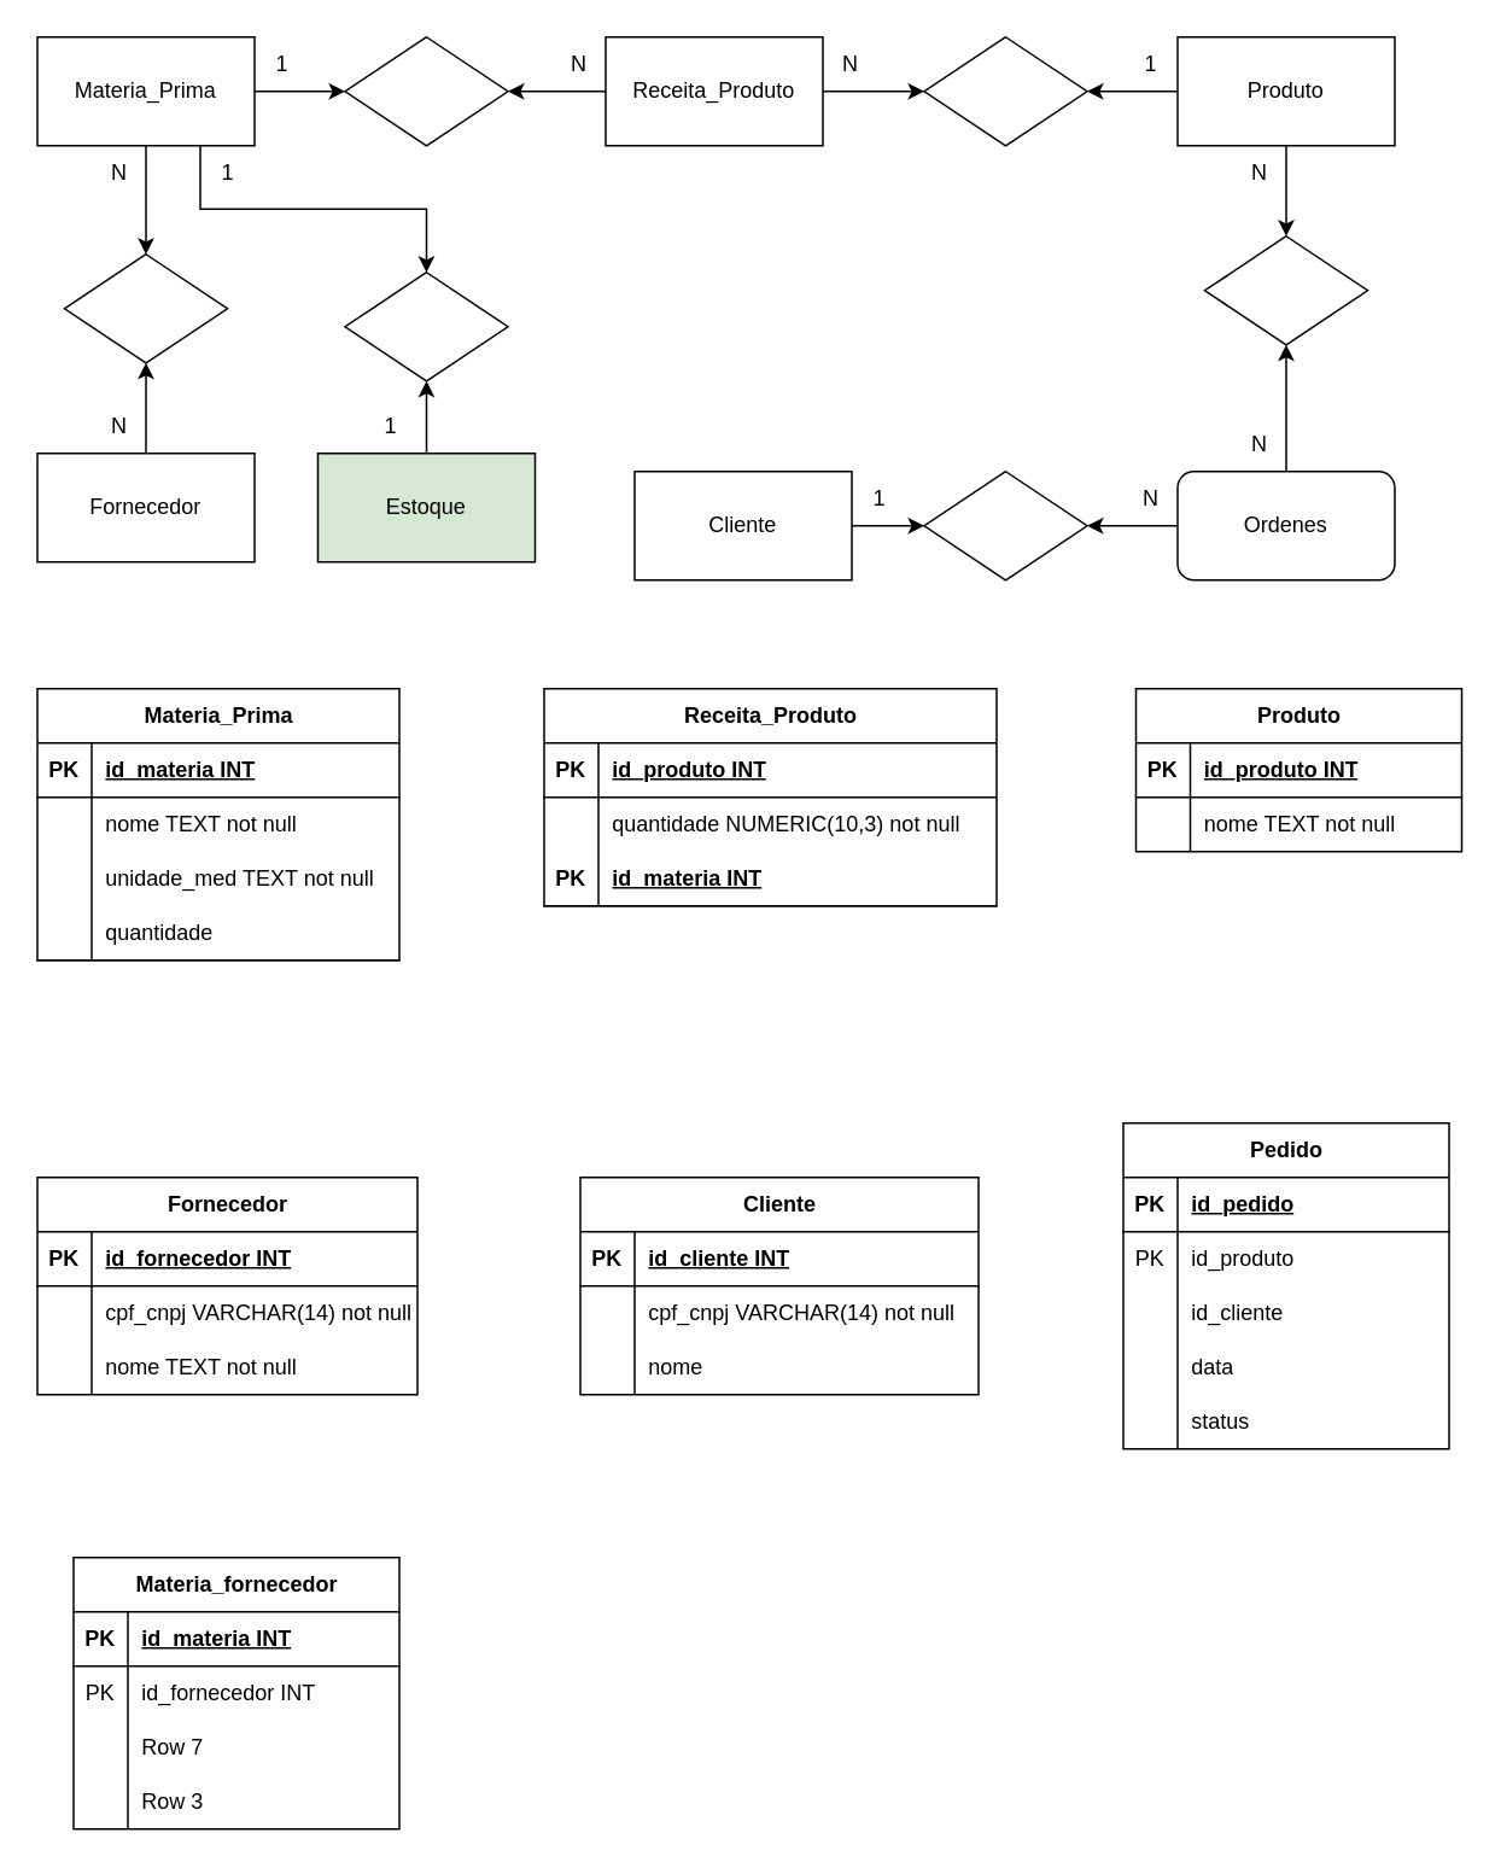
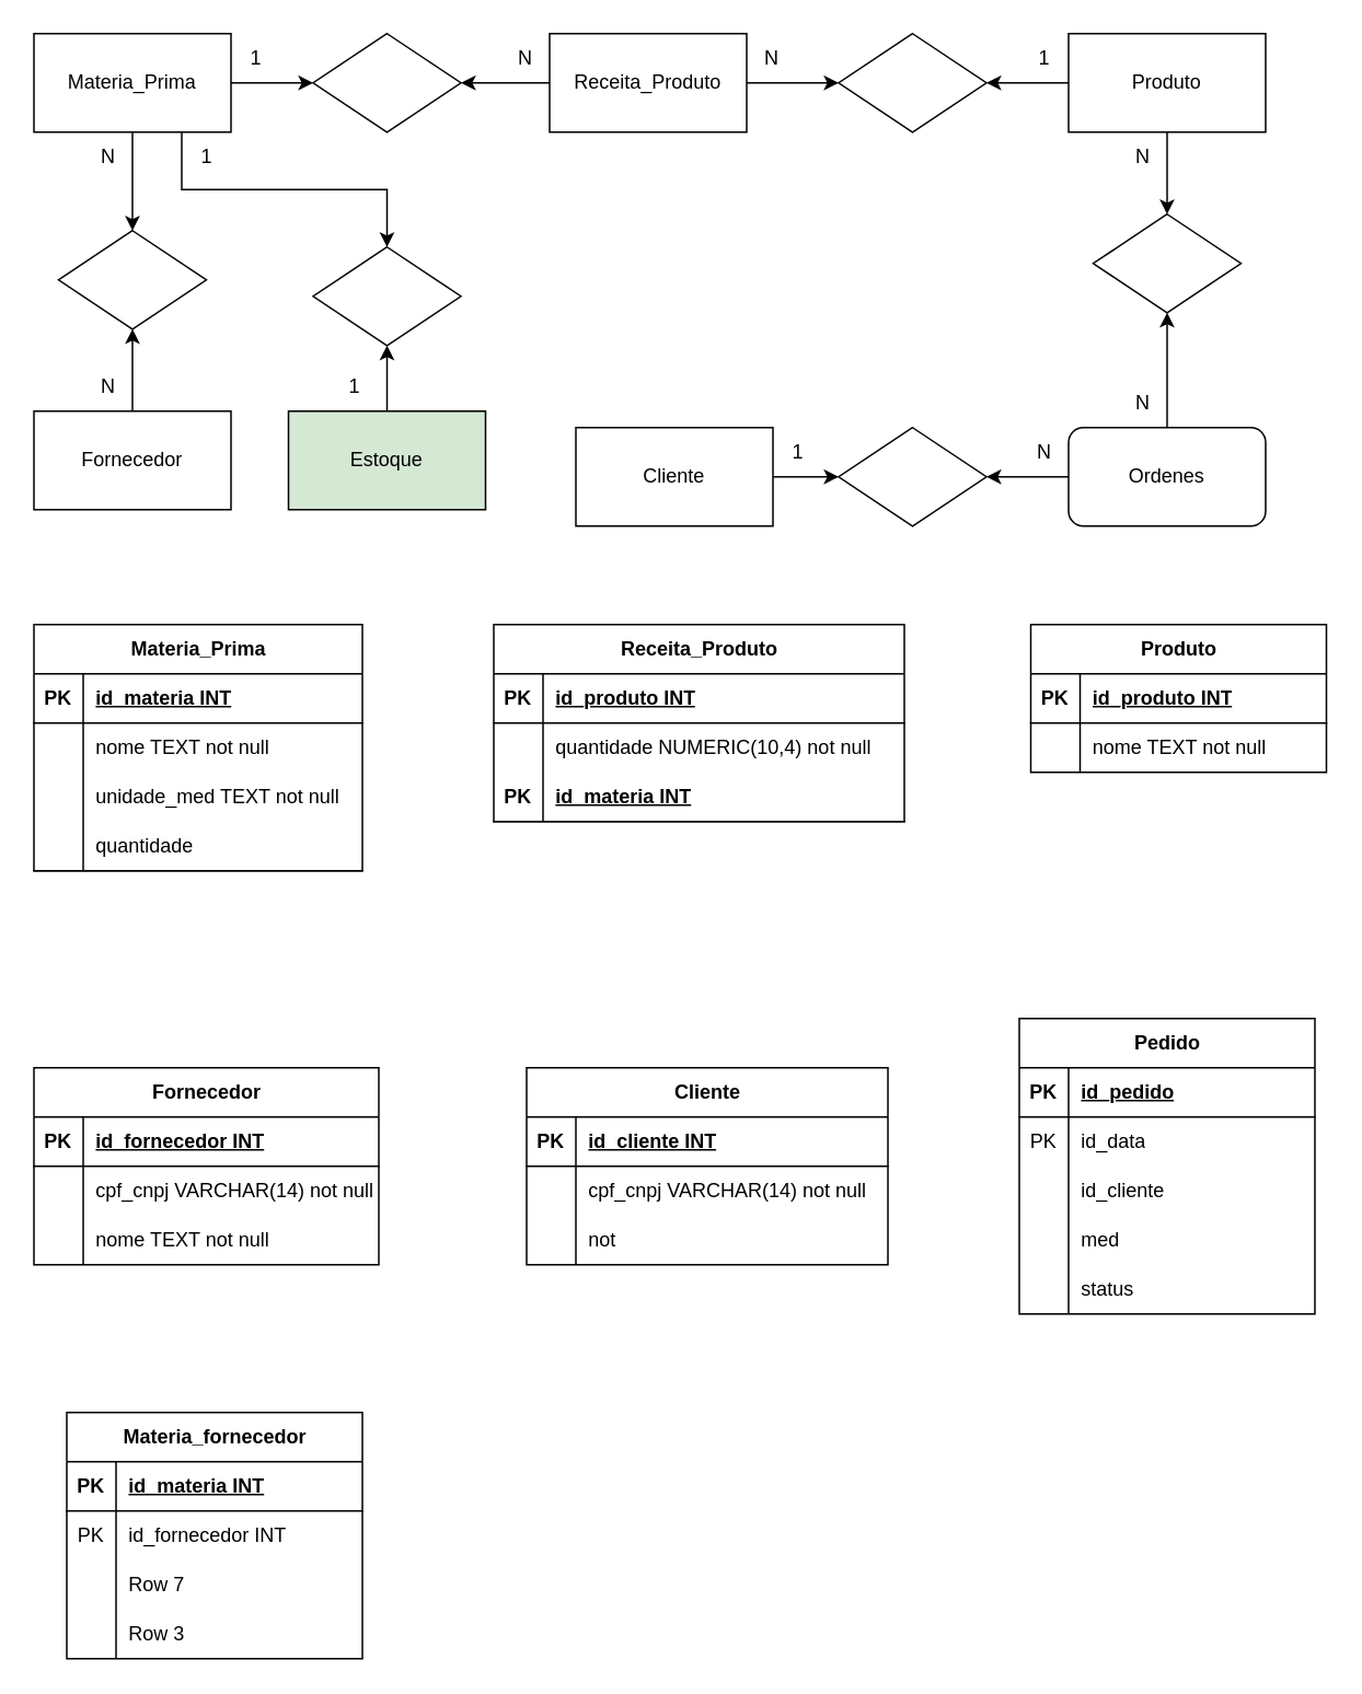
- <mxCell id="68" value="quantidade NUMERIC(10,3) not null" style="shape=partialRectangle;connectable=0;fillColor=none;top=0;left=0;bottom=0;right=0;align=left;spacingLeft=6;overflow=hidden;whiteSpace=wrap;html=1;" vertex="1" parent="66"><mxGeometry x="30" width="220" height="30" as="geometry"><mxRectangle width="220" height="30" as="alternateBounds" /></mxGeometry></mxCell>
+ <mxCell id="68" value="quantidade NUMERIC(10,4) not null" style="shape=partialRectangle;connectable=0;fillColor=none;top=0;left=0;bottom=0;right=0;align=left;spacingLeft=6;overflow=hidden;whiteSpace=wrap;html=1;" vertex="1" parent="66"><mxGeometry x="30" width="220" height="30" as="geometry"><mxRectangle width="220" height="30" as="alternateBounds" /></mxGeometry></mxCell>
- <mxCell id="98" value="id_produto" style="shape=partialRectangle;connectable=0;fillColor=none;top=0;left=0;bottom=0;right=0;align=left;spacingLeft=6;overflow=hidden;whiteSpace=wrap;html=1;" vertex="1" parent="96"><mxGeometry x="30" width="150" height="30" as="geometry"><mxRectangle width="150" height="30" as="alternateBounds" /></mxGeometry></mxCell>
+ <mxCell id="98" value="id_data" style="shape=partialRectangle;connectable=0;fillColor=none;top=0;left=0;bottom=0;right=0;align=left;spacingLeft=6;overflow=hidden;whiteSpace=wrap;html=1;" vertex="1" parent="96"><mxGeometry x="30" width="150" height="30" as="geometry"><mxRectangle width="150" height="30" as="alternateBounds" /></mxGeometry></mxCell>
- <mxCell id="117" value="nome" style="shape=partialRectangle;connectable=0;fillColor=none;top=0;left=0;bottom=0;right=0;align=left;spacingLeft=6;overflow=hidden;whiteSpace=wrap;html=1;" vertex="1" parent="115"><mxGeometry x="30" width="190" height="30" as="geometry"><mxRectangle width="190" height="30" as="alternateBounds" /></mxGeometry></mxCell>
+ <mxCell id="117" value="not" style="shape=partialRectangle;connectable=0;fillColor=none;top=0;left=0;bottom=0;right=0;align=left;spacingLeft=6;overflow=hidden;whiteSpace=wrap;html=1;" vertex="1" parent="115"><mxGeometry x="30" width="190" height="30" as="geometry"><mxRectangle width="190" height="30" as="alternateBounds" /></mxGeometry></mxCell>
- <mxCell id="104" value="data" style="shape=partialRectangle;connectable=0;fillColor=none;top=0;left=0;bottom=0;right=0;align=left;spacingLeft=6;overflow=hidden;whiteSpace=wrap;html=1;" vertex="1" parent="102"><mxGeometry x="30" width="150" height="30" as="geometry"><mxRectangle width="150" height="30" as="alternateBounds" /></mxGeometry></mxCell>
+ <mxCell id="104" value="med" style="shape=partialRectangle;connectable=0;fillColor=none;top=0;left=0;bottom=0;right=0;align=left;spacingLeft=6;overflow=hidden;whiteSpace=wrap;html=1;" vertex="1" parent="102"><mxGeometry x="30" width="150" height="30" as="geometry"><mxRectangle width="150" height="30" as="alternateBounds" /></mxGeometry></mxCell>
